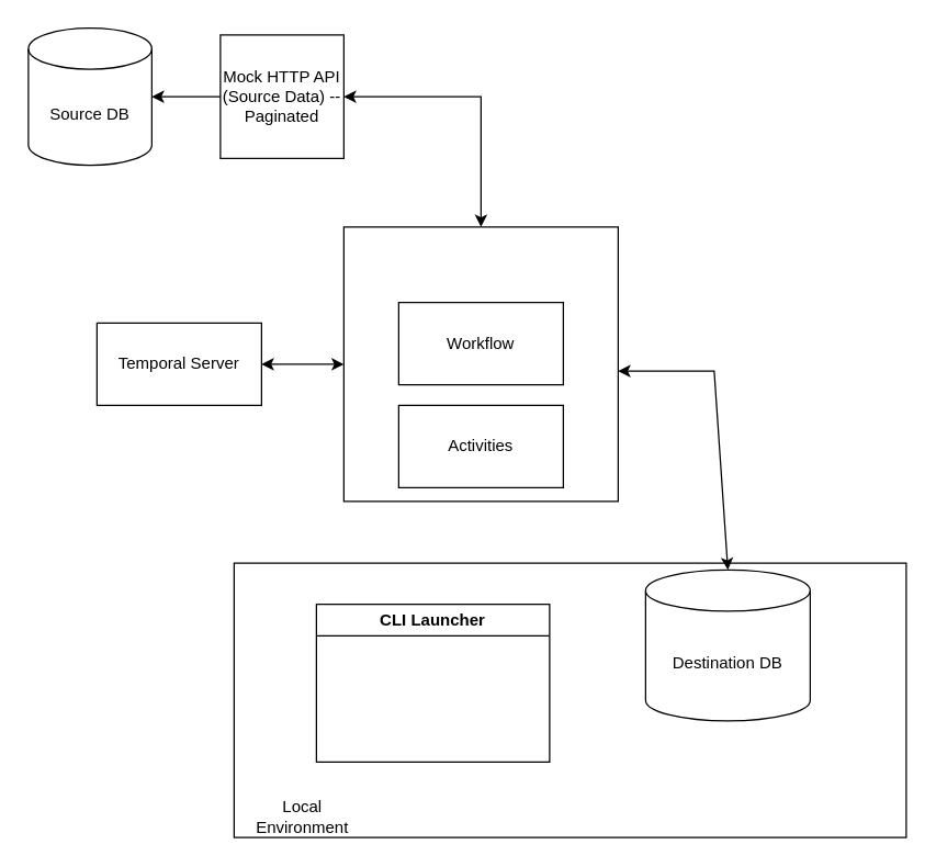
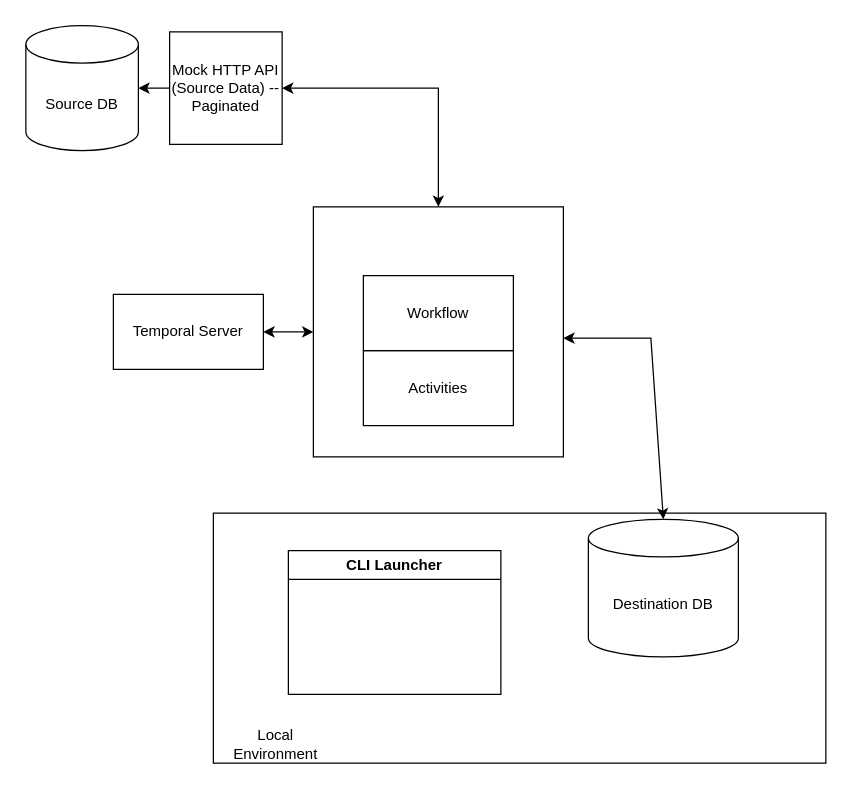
- <mxCell id="4" value="Mock HTTP API (Source Data) -- Paginated" style="whiteSpace=wrap;html=1;aspect=fixed;" vertex="1" parent="1"><mxGeometry x="160" y="25" width="90" height="90" as="geometry" /></mxCell>
+ <mxCell id="4" value="Mock HTTP API (Source Data) -- Paginated" style="whiteSpace=wrap;html=1;aspect=fixed;" vertex="1" parent="1"><mxGeometry x="135" y="25" width="90" height="90" as="geometry" /></mxCell>
- <mxCell id="9" value="Temporal Server" style="rounded=0;whiteSpace=wrap;html=1;" vertex="1" parent="1"><mxGeometry x="70" y="235" width="120" height="60" as="geometry" /></mxCell>
+ <mxCell id="9" value="Temporal Server" style="rounded=0;whiteSpace=wrap;html=1;" vertex="1" parent="1"><mxGeometry x="90" y="235" width="120" height="60" as="geometry" /></mxCell>
- <mxCell id="12" value="Activities" style="rounded=0;whiteSpace=wrap;html=1;" vertex="1" parent="1"><mxGeometry x="290" y="295" width="120" height="60" as="geometry" /></mxCell>
+ <mxCell id="12" value="Activities" style="rounded=0;whiteSpace=wrap;html=1;" vertex="1" parent="1"><mxGeometry x="290" y="280" width="120" height="60" as="geometry" /></mxCell>
